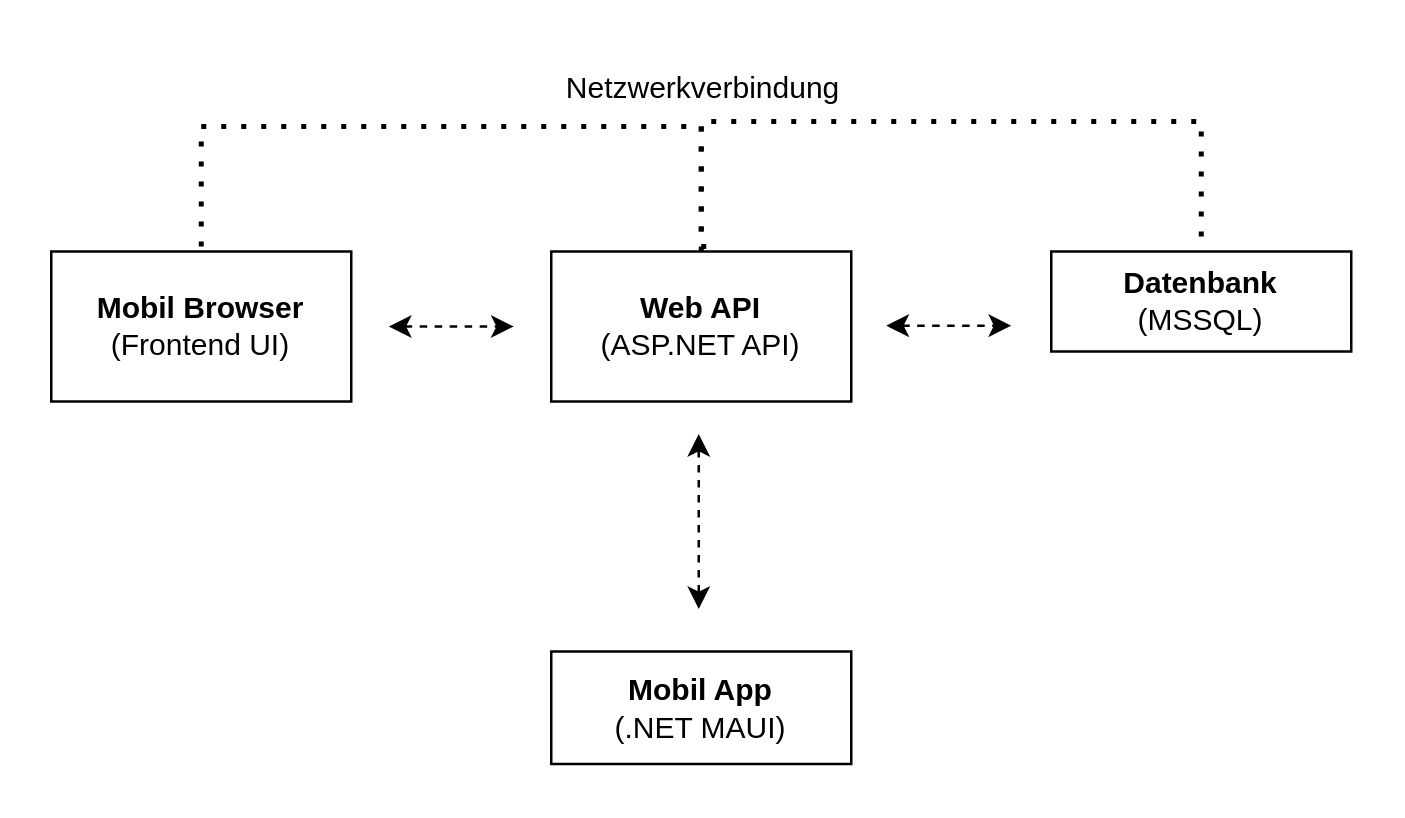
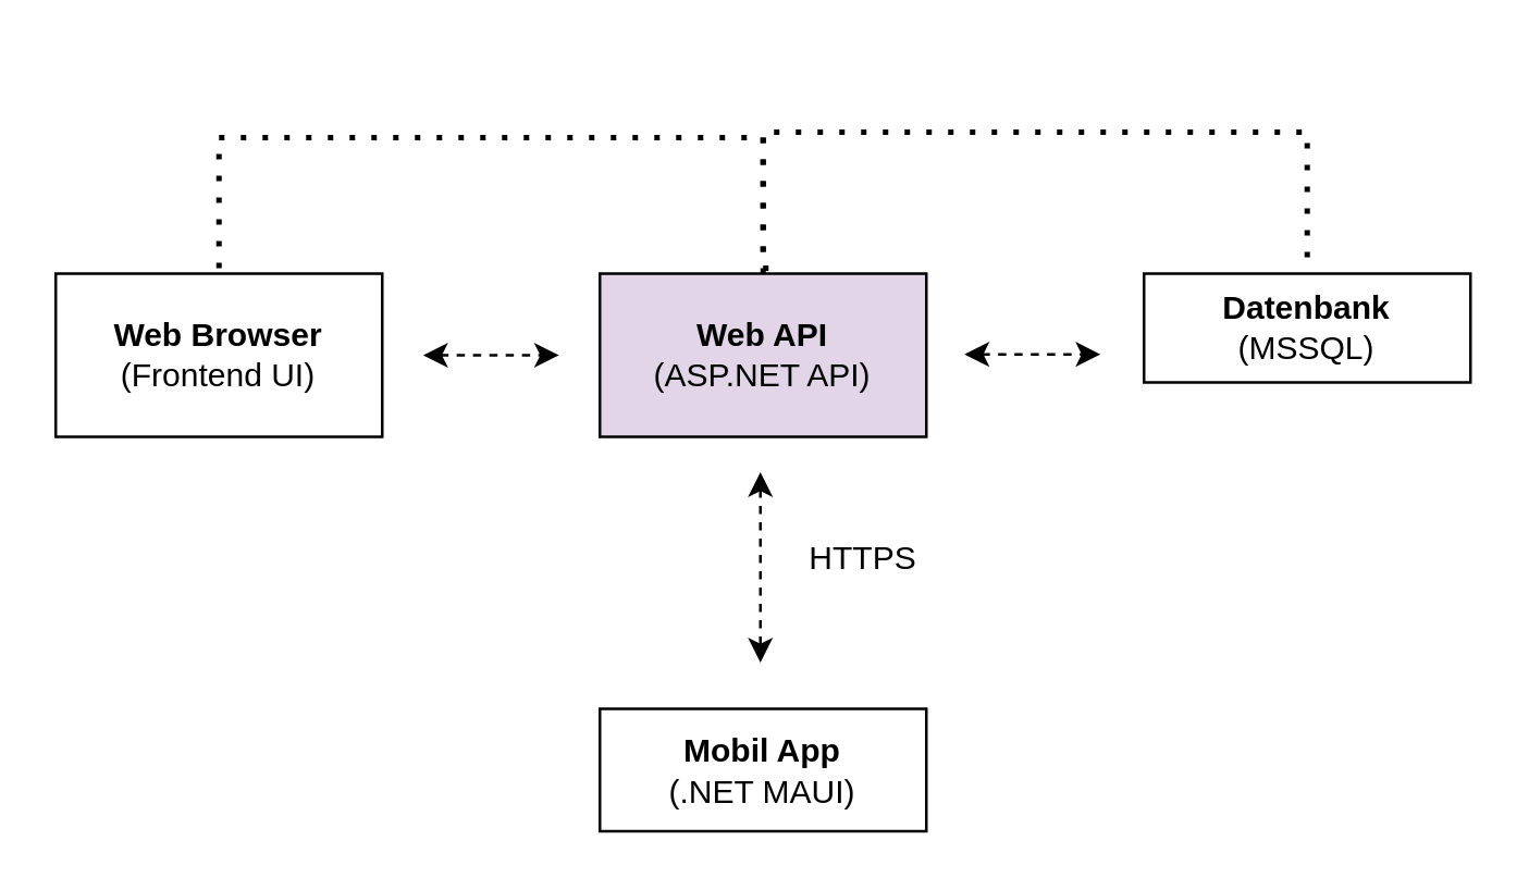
- <mxCell id="7" value="Netzwerkverbindung" style="text;html=1;strokeColor=none;fillColor=none;align=center;verticalAlign=middle;whiteSpace=wrap;rounded=0;" parent="1" vertex="1"><mxGeometry x="251" y="20" width="60" height="30" as="geometry" /></mxCell>
- <mxCell id="2" value="&lt;b&gt;Mobil Browser&lt;br&gt;&lt;/b&gt;(Frontend UI)" style="rounded=0;whiteSpace=wrap;html=1;" parent="1" vertex="1"><mxGeometry x="20" y="100" width="120" height="60" as="geometry" /></mxCell>
+ <mxCell id="2" value="&lt;b&gt;Web Browser&lt;br&gt;&lt;/b&gt;(Frontend UI)" style="rounded=0;whiteSpace=wrap;html=1;" parent="1" vertex="1"><mxGeometry x="20" y="100" width="120" height="60" as="geometry" /></mxCell>
- <mxCell id="3" value="&lt;b&gt;Web API&lt;br&gt;&lt;/b&gt;(ASP.NET API)" style="rounded=0;whiteSpace=wrap;html=1;" parent="1" vertex="1"><mxGeometry x="220" y="100" width="120" height="60" as="geometry" /></mxCell>
+ <mxCell id="3" value="&lt;b&gt;Web API&lt;br&gt;&lt;/b&gt;(ASP.NET API)" style="rounded=0;whiteSpace=wrap;html=1;fillColor=#e1d5e7;" parent="1" vertex="1"><mxGeometry x="220" y="100" width="120" height="60" as="geometry" /></mxCell>
+ <mxCell id="11" value="HTTPS" style="text;html=1;strokeColor=none;fillColor=none;align=center;verticalAlign=middle;whiteSpace=wrap;rounded=0;" vertex="1" parent="1"><mxGeometry x="287" y="190" width="60" height="30" as="geometry" /></mxCell>
